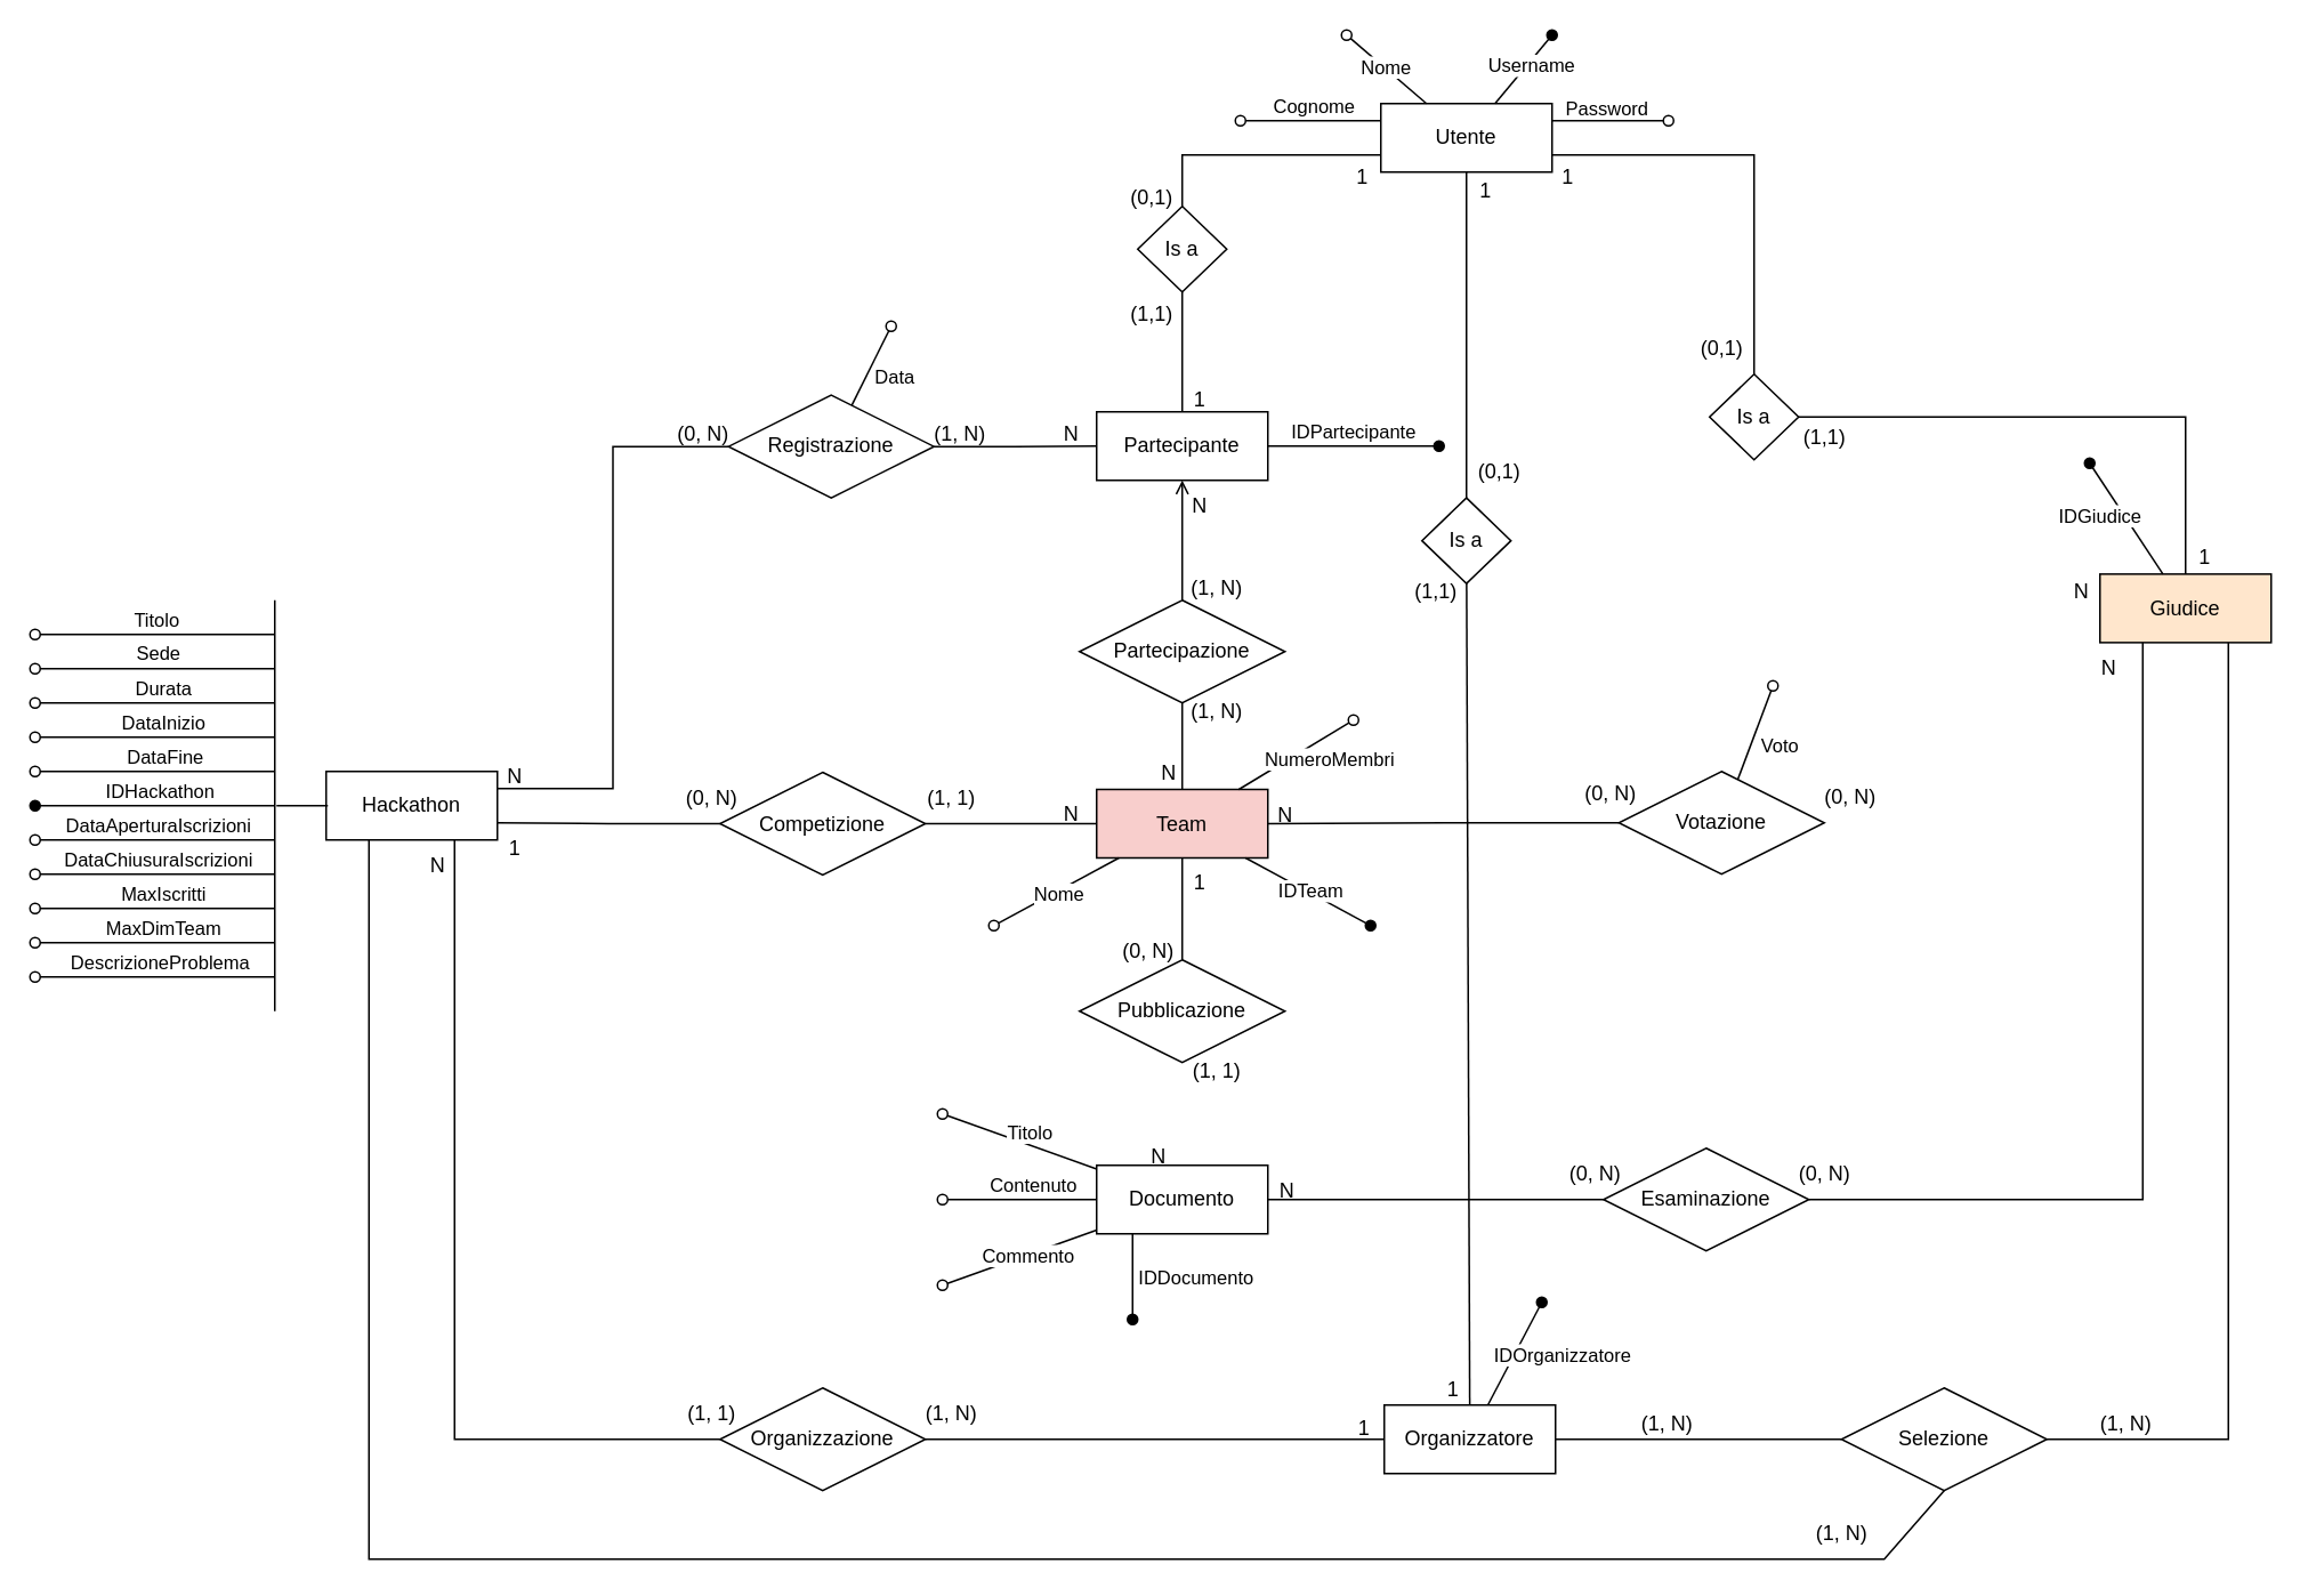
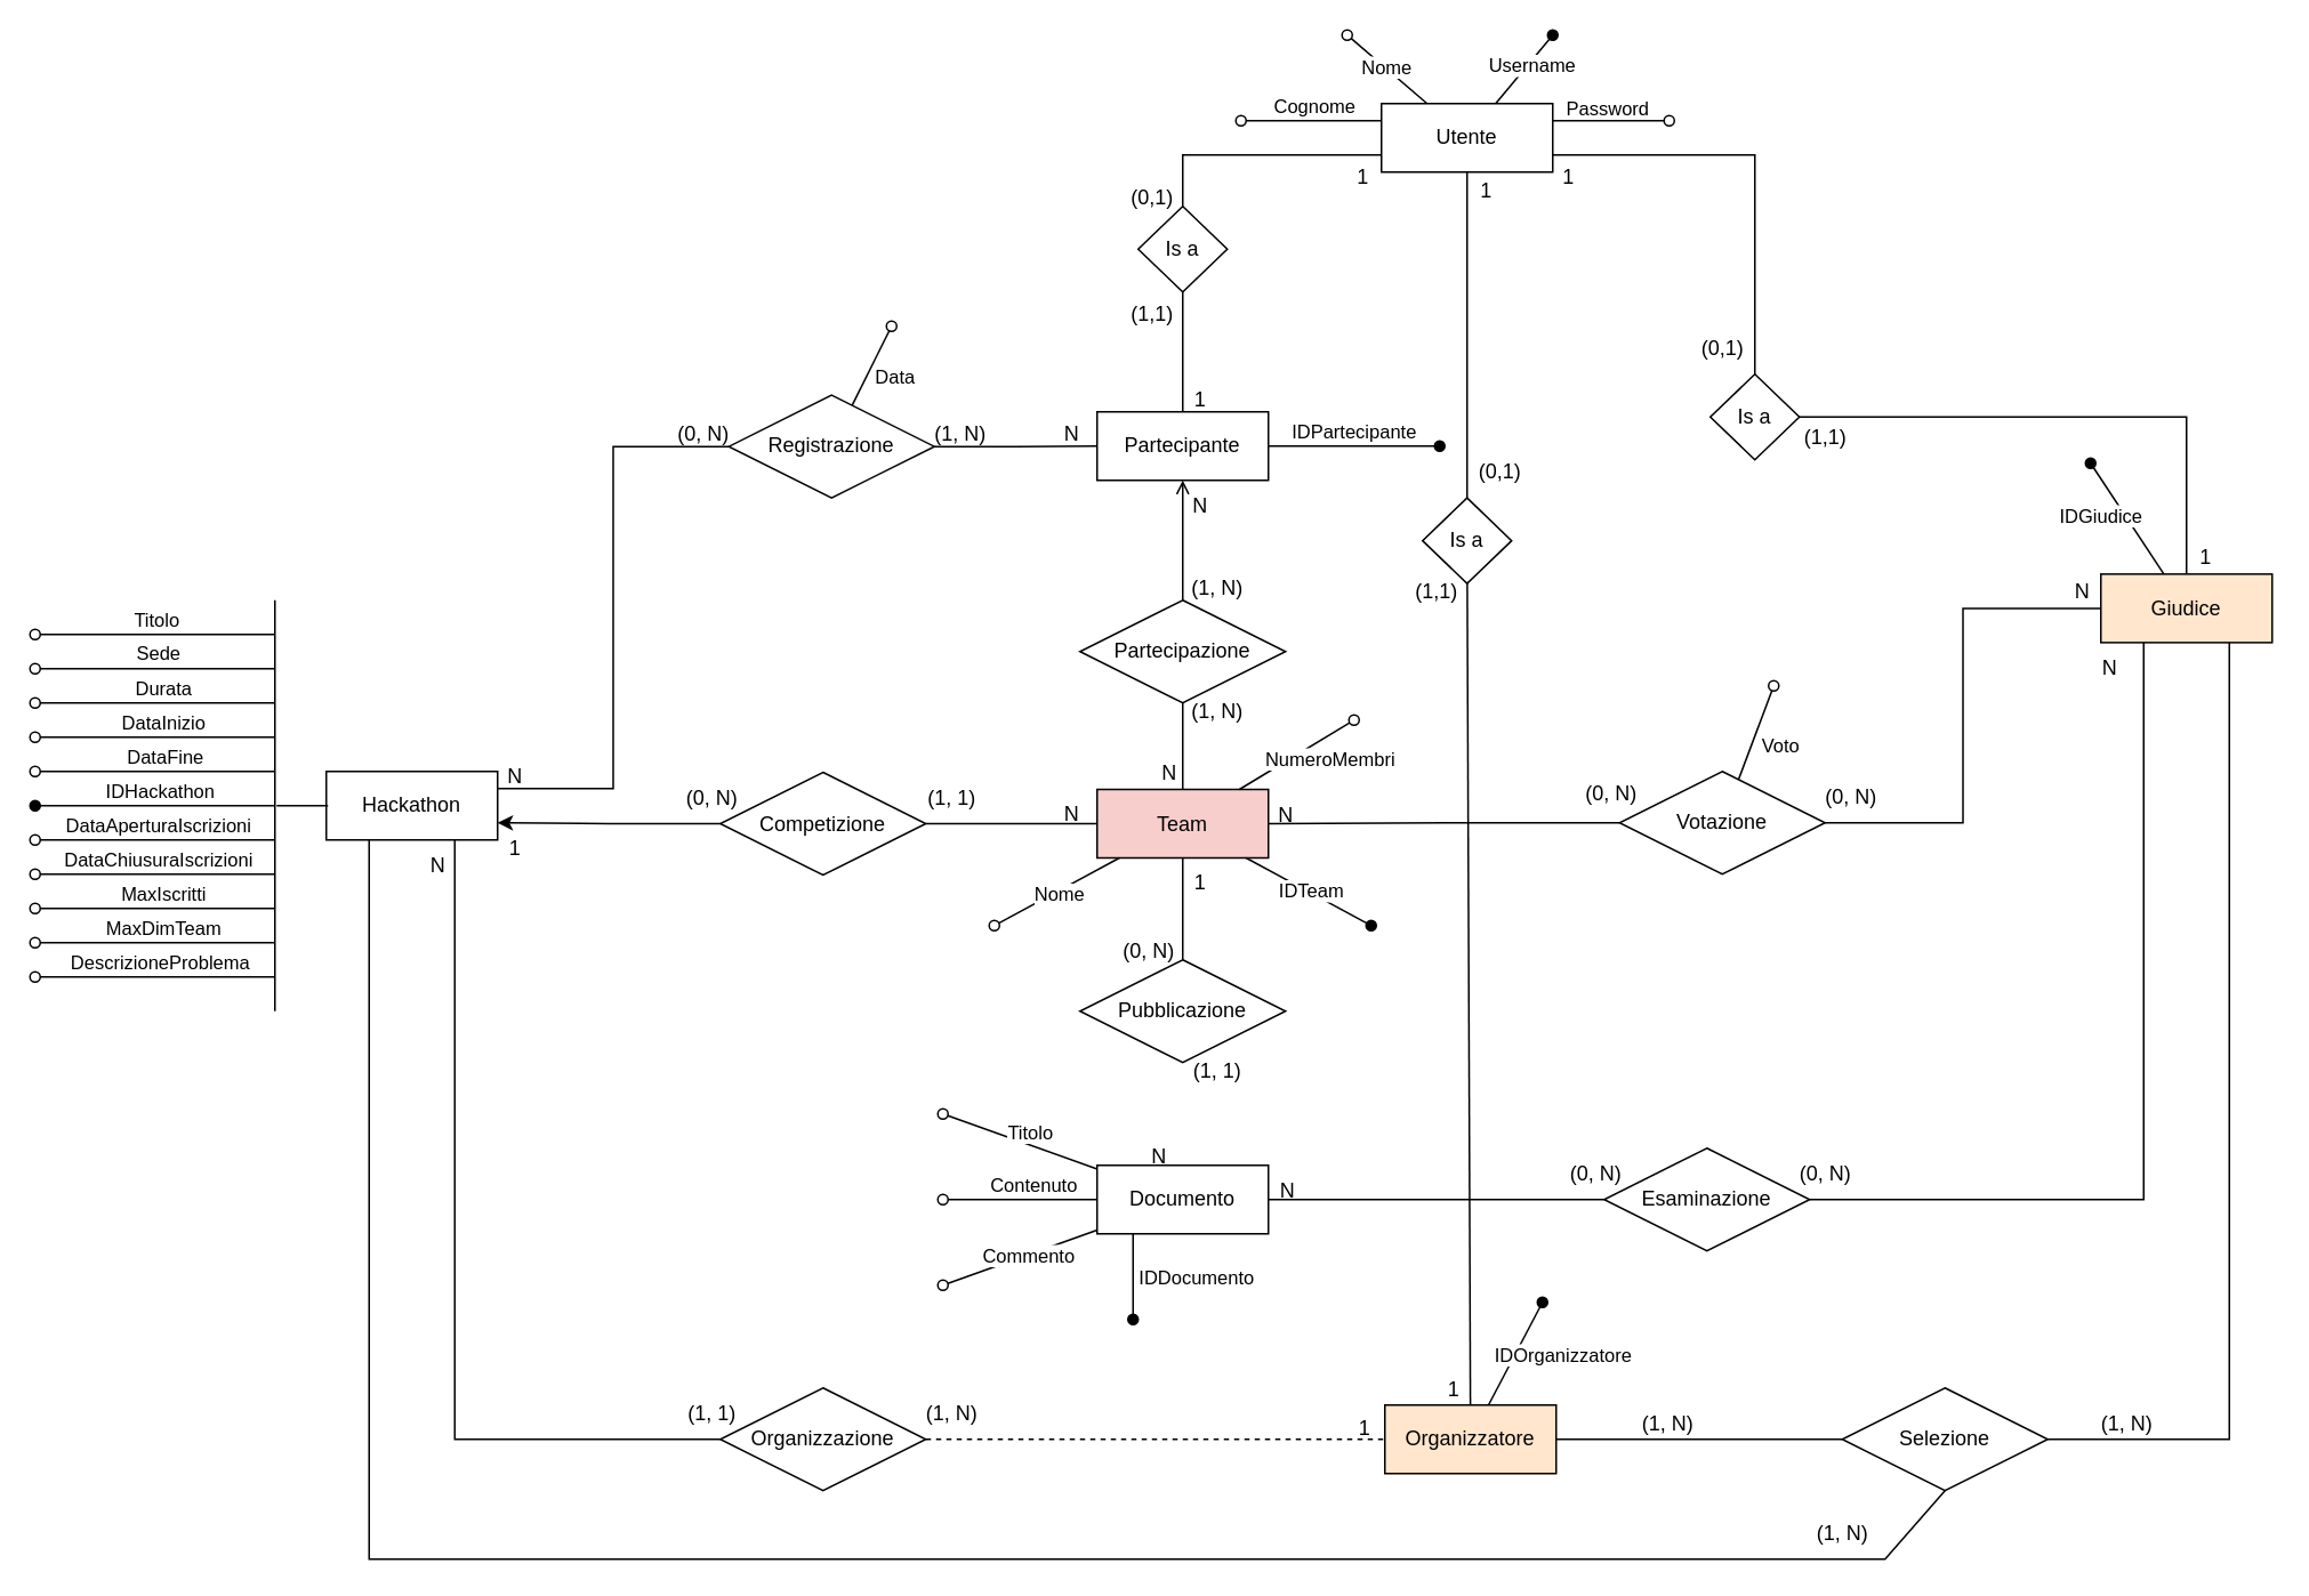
+ <mxCell id="61" style="edgeStyle=orthogonalEdgeStyle;rounded=0;orthogonalLoop=1;jettySize=auto;html=1;exitX=1;exitY=0.5;exitDx=0;exitDy=0;endArrow=none;startFill=0;entryX=0;entryY=0.5;entryDx=0;entryDy=0;" parent="1" source="63" target="44" edge="1"><mxGeometry relative="1" as="geometry"><mxPoint x="1090" y="530" as="targetPoint" /></mxGeometry></mxCell>
- <mxCell id="49" style="edgeStyle=orthogonalEdgeStyle;rounded=0;orthogonalLoop=1;jettySize=auto;html=1;exitX=0;exitY=0.5;exitDx=0;exitDy=0;entryX=1;entryY=0.75;entryDx=0;entryDy=0;endArrow=none;startFill=0;" parent="1" source="50" target="2" edge="1"><mxGeometry relative="1" as="geometry" /></mxCell>
+ <mxCell id="49" style="edgeStyle=orthogonalEdgeStyle;rounded=0;orthogonalLoop=1;jettySize=auto;html=1;exitX=0;exitY=0.5;exitDx=0;exitDy=0;entryX=1;entryY=0.75;entryDx=0;entryDy=0;endArrow=classic;startFill=0;" parent="1" source="50" target="2" edge="1"><mxGeometry relative="1" as="geometry" /></mxCell>
- <mxCell id="51" style="edgeStyle=orthogonalEdgeStyle;rounded=0;orthogonalLoop=1;jettySize=auto;html=1;exitX=1;exitY=0.5;exitDx=0;exitDy=0;endArrow=none;startFill=0;" parent="1" source="53" target="43" edge="1"><mxGeometry relative="1" as="geometry" /></mxCell>
+ <mxCell id="51" style="edgeStyle=orthogonalEdgeStyle;rounded=0;orthogonalLoop=1;jettySize=auto;html=1;exitX=1;exitY=0.5;exitDx=0;exitDy=0;endArrow=none;startFill=0;dashed=1;" parent="1" source="53" target="43" edge="1"><mxGeometry relative="1" as="geometry" /></mxCell>
- <mxCell id="43" value="Organizzatore" style="whiteSpace=wrap;html=1;align=center;" parent="1" vertex="1"><mxGeometry x="808" y="820" width="100" height="40" as="geometry" /></mxCell>
+ <mxCell id="43" value="Organizzatore" style="whiteSpace=wrap;html=1;align=center;fillColor=#ffe6cc;" parent="1" vertex="1"><mxGeometry x="808" y="820" width="100" height="40" as="geometry" /></mxCell>
